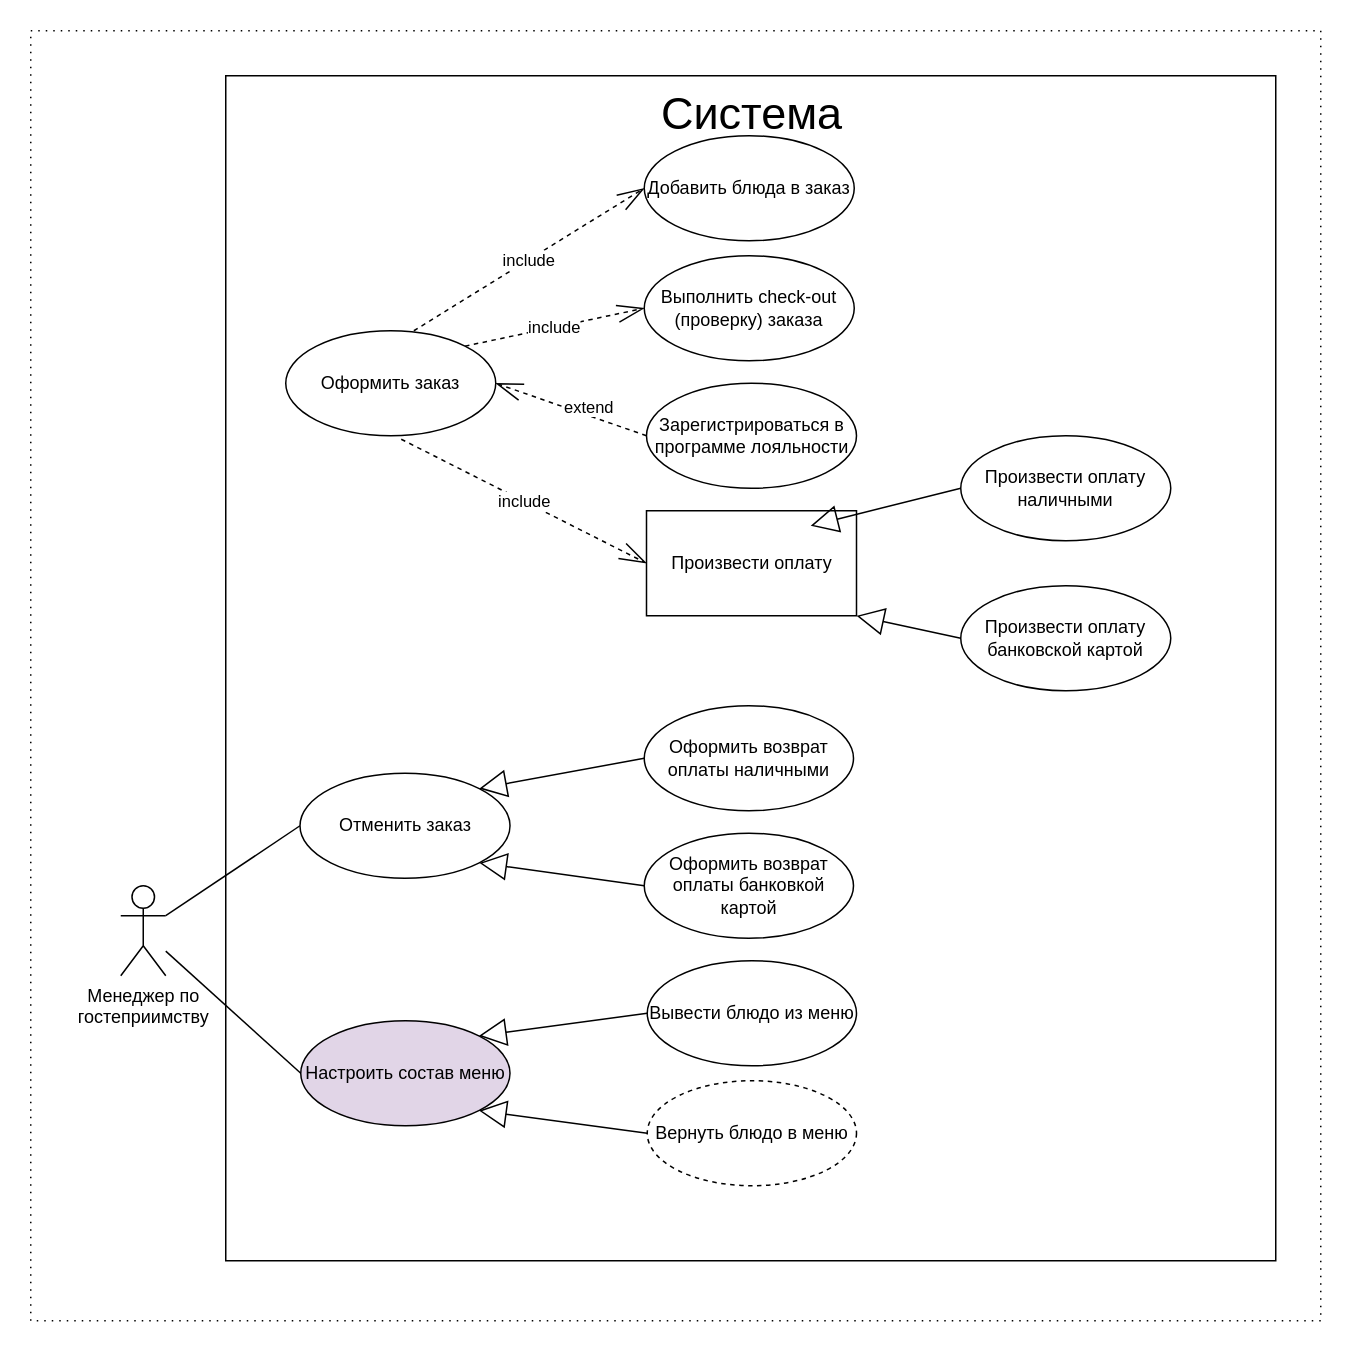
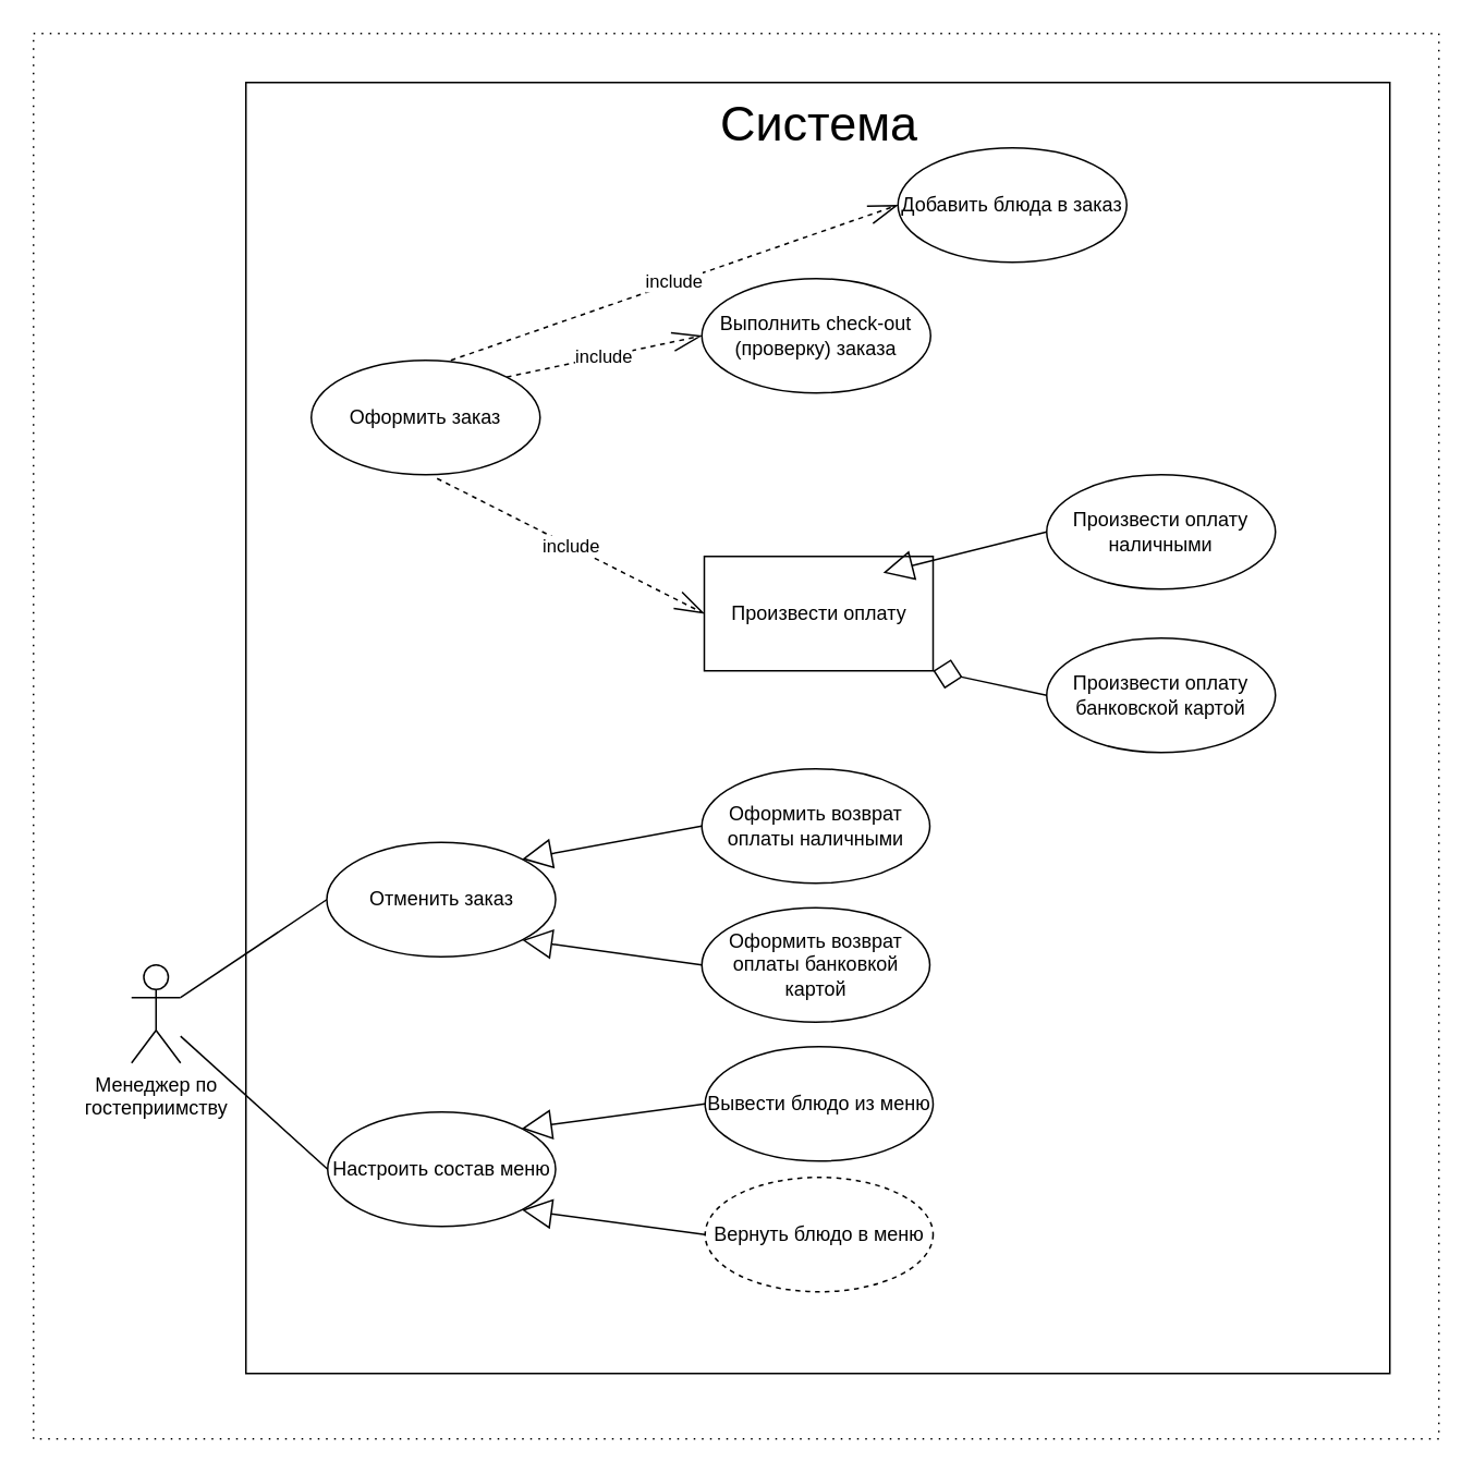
- <mxCell id="5" value="Добавить блюда в заказ" style="ellipse;whiteSpace=wrap;html=1;verticalAlign=middle;" parent="1" vertex="1"><mxGeometry x="429" y="90" width="140" height="70" as="geometry" /></mxCell>
+ <mxCell id="5" value="Добавить блюда в заказ" style="ellipse;whiteSpace=wrap;html=1;verticalAlign=middle;" parent="1" vertex="1"><mxGeometry x="549" y="90" width="140" height="70" as="geometry" /></mxCell>
- <mxCell id="17" value="extend" style="endArrow=openThin;endSize=16;endFill=0;html=1;rounded=0;dashed=1;exitX=0;exitY=0.5;exitDx=0;exitDy=0;entryX=1;entryY=0.5;entryDx=0;entryDy=0;" parent="1" source="9" target="4" edge="1"><mxGeometry x="-0.207" y="-5" width="160" relative="1" as="geometry"><mxPoint x="402.88" y="561.16" as="sourcePoint" /><mxPoint x="322.52" y="584.5" as="targetPoint" /><mxPoint as="offset" /></mxGeometry></mxCell>
- <mxCell id="9" value="Зарегистрироваться в программе лояльности" style="ellipse;whiteSpace=wrap;html=1;verticalAlign=middle;" parent="1" vertex="1"><mxGeometry x="430.5" y="255" width="140" height="70" as="geometry" /></mxCell>
- <mxCell id="28" value="" style="endArrow=block;endSize=16;endFill=0;html=1;rounded=0;entryX=1;entryY=1;entryDx=0;entryDy=0;exitX=0;exitY=0.5;exitDx=0;exitDy=0;" parent="1" source="25" target="8" edge="1"><mxGeometry width="160" relative="1" as="geometry"><mxPoint x="650" y="345" as="sourcePoint" /><mxPoint x="560" y="360" as="targetPoint" /></mxGeometry></mxCell>
+ <mxCell id="28" value="" style="endArrow=diamond;endSize=16;endFill=0;html=1;rounded=0;entryX=1;entryY=1;entryDx=0;entryDy=0;exitX=0;exitY=0.5;exitDx=0;exitDy=0;" parent="1" source="25" target="8" edge="1"><mxGeometry width="160" relative="1" as="geometry"><mxPoint x="650" y="345" as="sourcePoint" /><mxPoint x="560" y="360" as="targetPoint" /></mxGeometry></mxCell>
- <mxCell id="15" value="Настроить состав меню" style="ellipse;whiteSpace=wrap;html=1;verticalAlign=middle;fillColor=#e1d5e7;" parent="1" vertex="1"><mxGeometry x="200" y="680" width="139.5" height="70" as="geometry" /></mxCell>
+ <mxCell id="15" value="Настроить состав меню" style="ellipse;whiteSpace=wrap;html=1;verticalAlign=middle;" parent="1" vertex="1"><mxGeometry x="200" y="680" width="139.5" height="70" as="geometry" /></mxCell>
